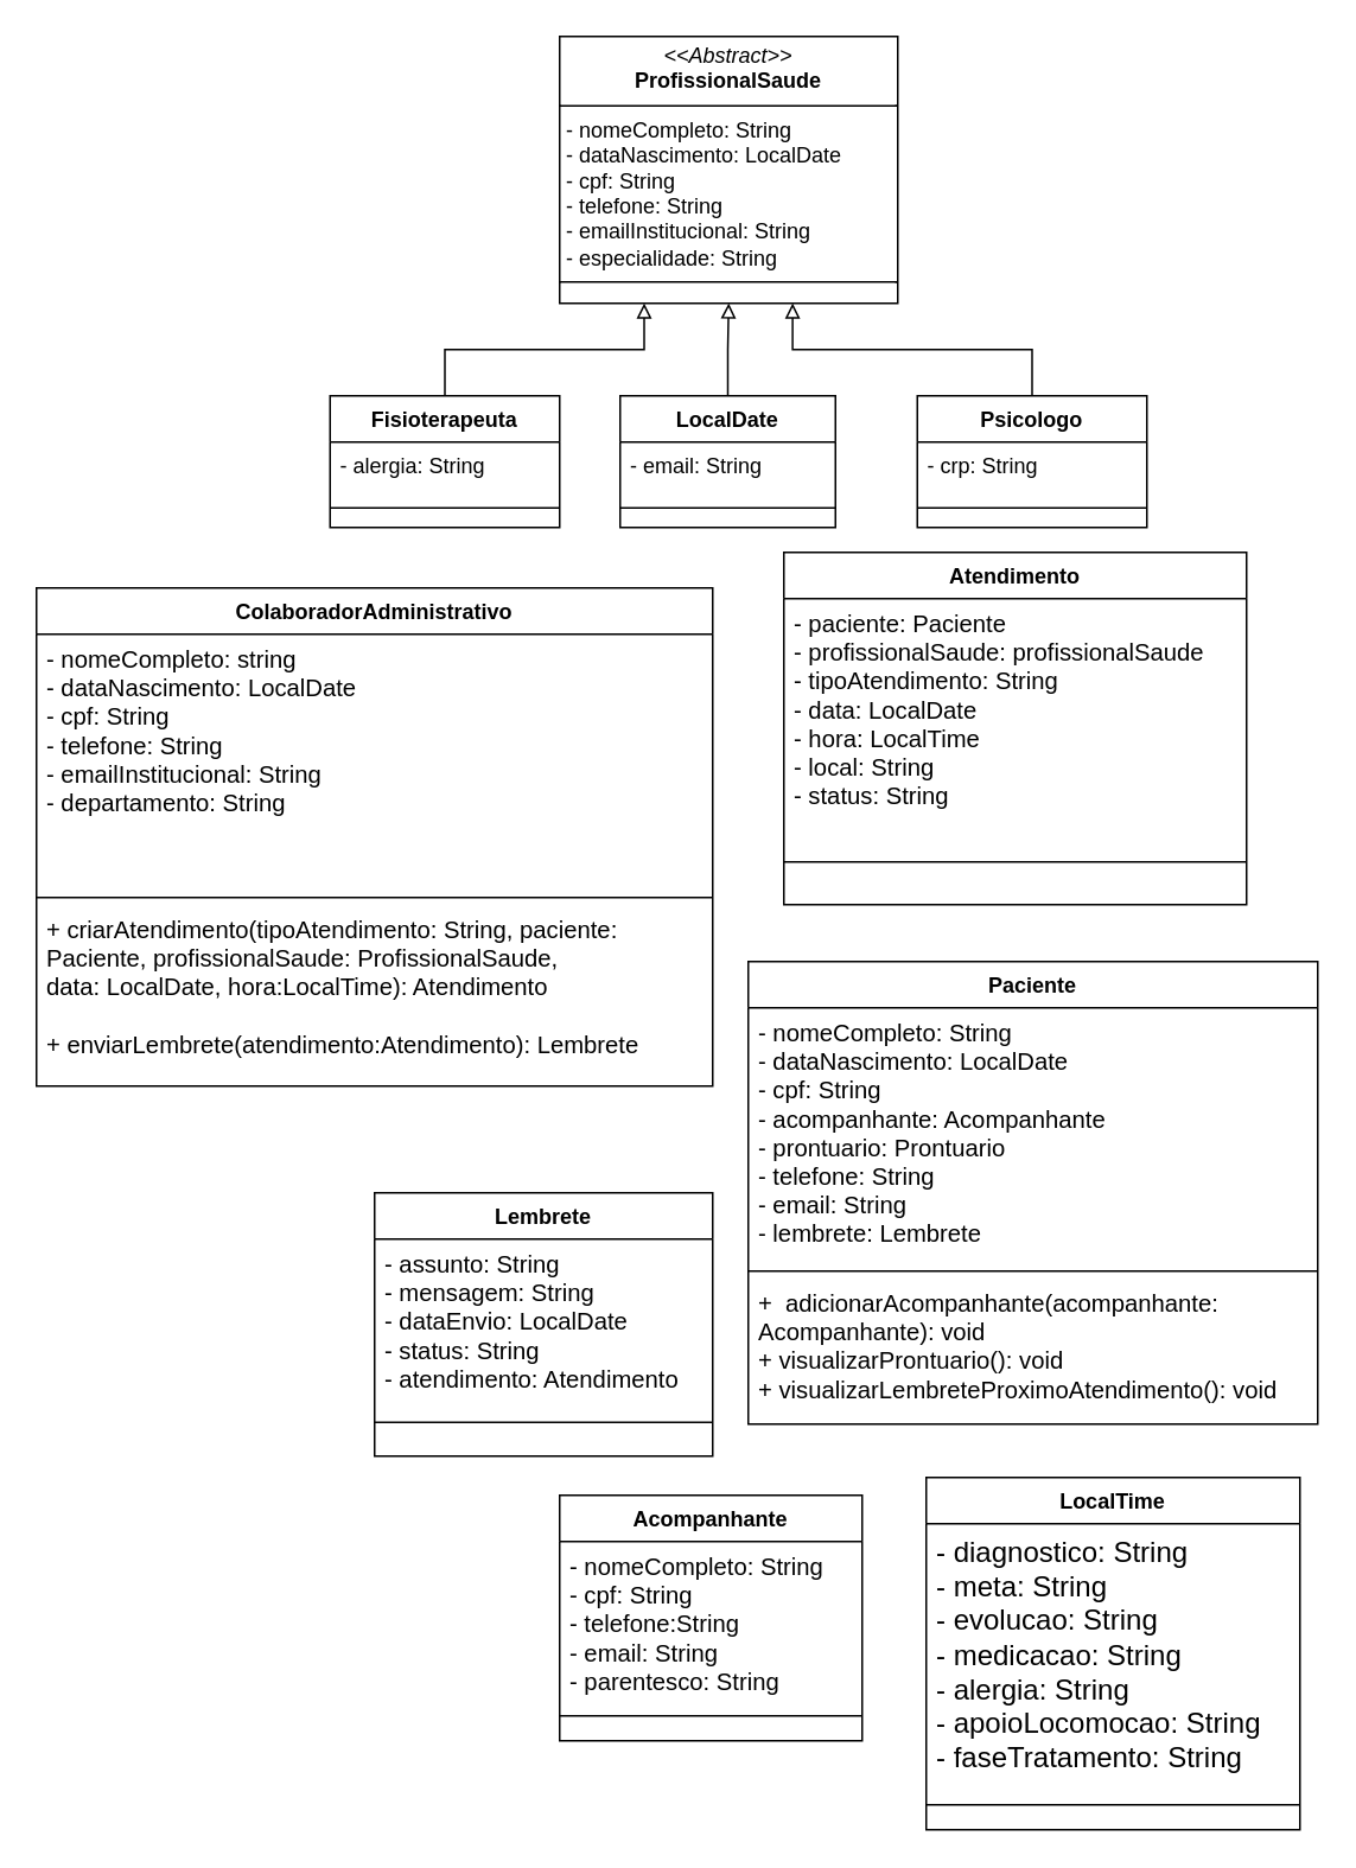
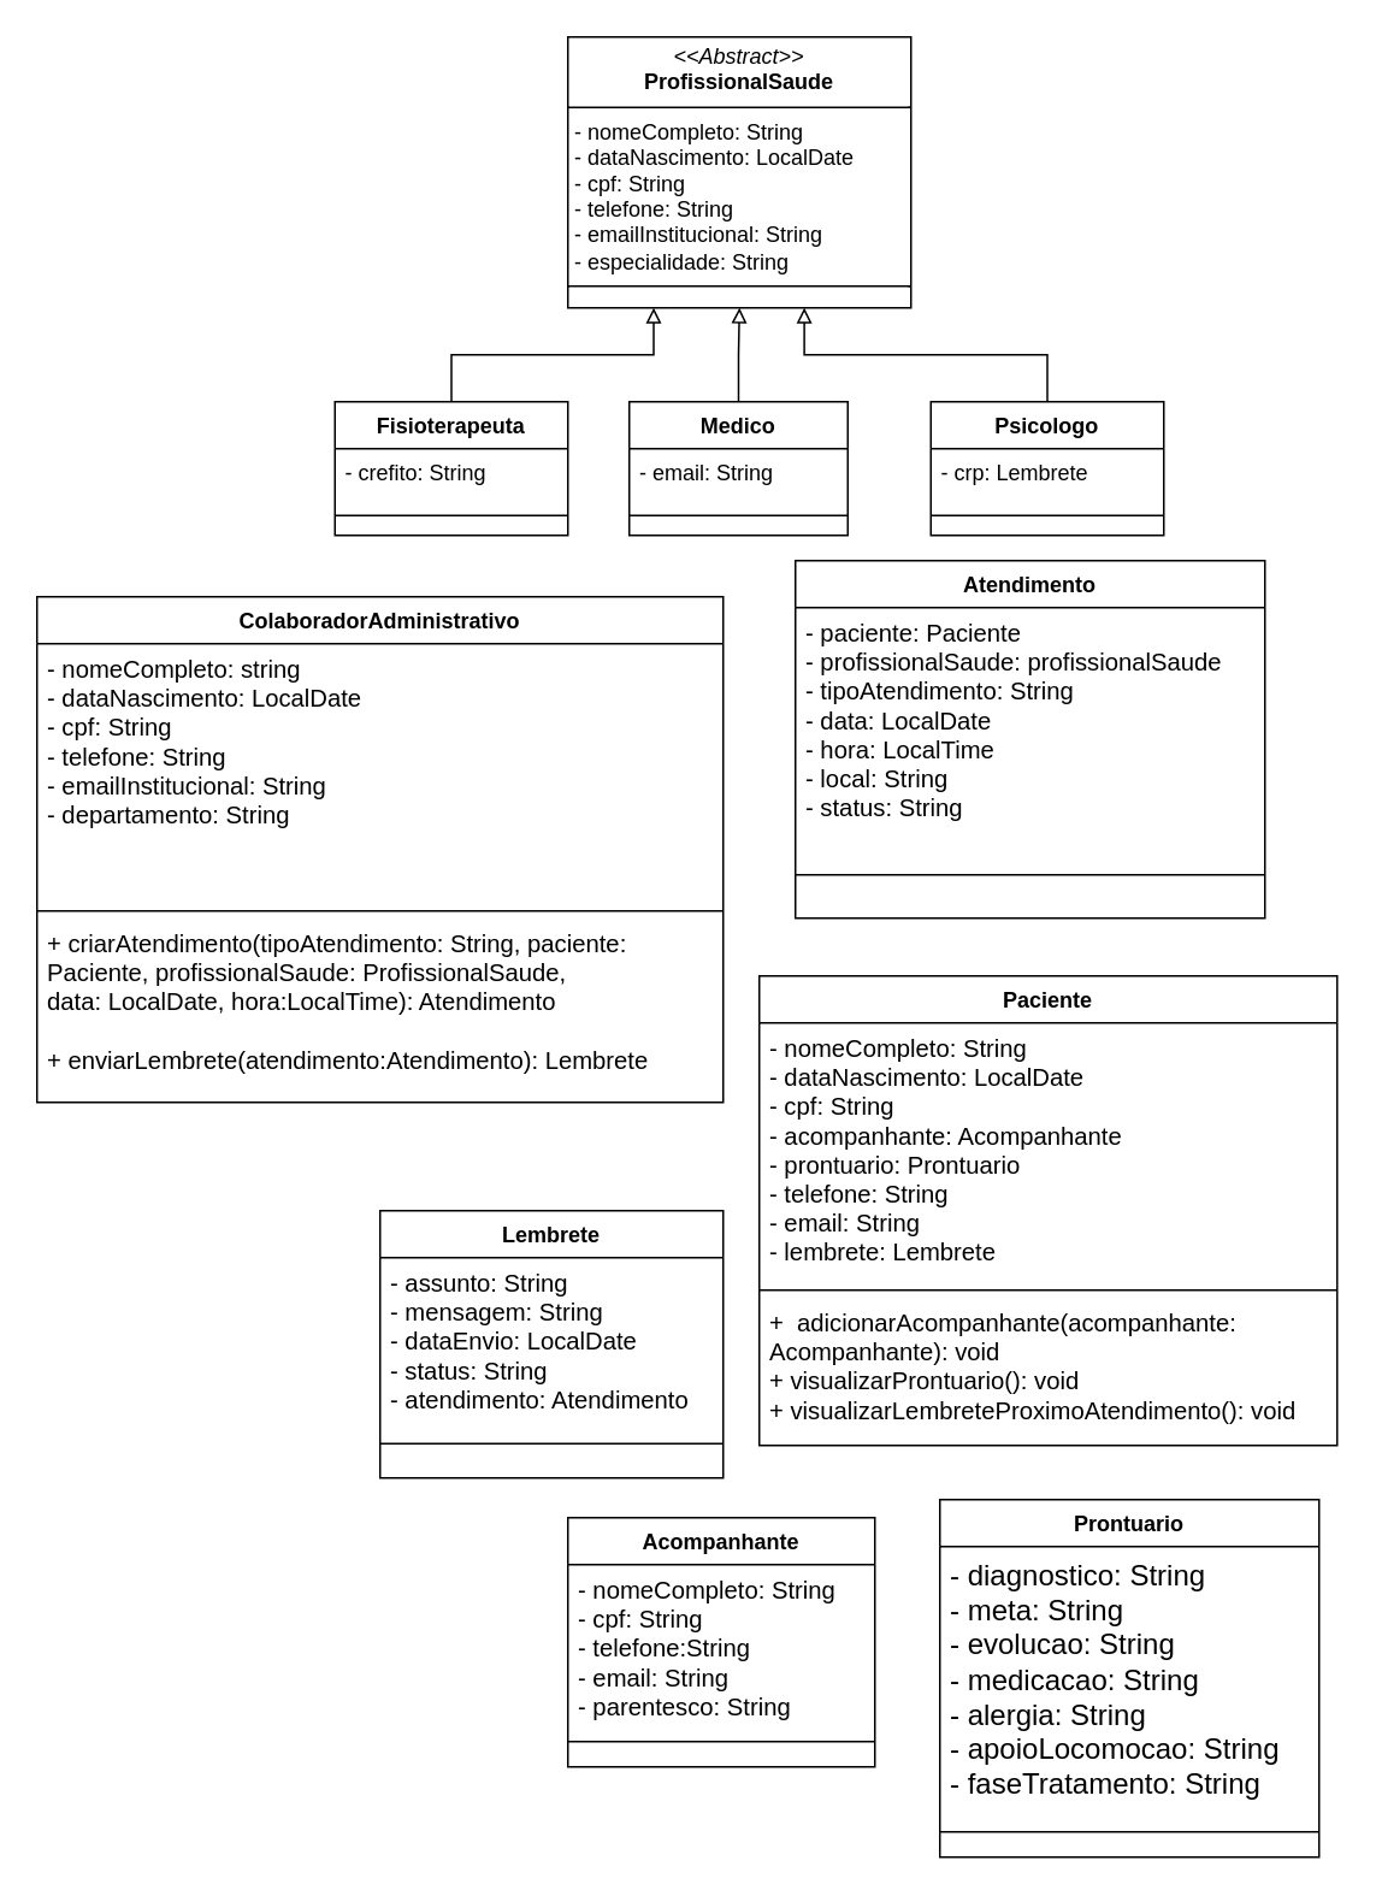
- <mxCell id="8" value="LocalDate" style="swimlane;fontStyle=1;align=center;verticalAlign=top;childLayout=stackLayout;horizontal=1;startSize=26;horizontalStack=0;resizeParent=1;resizeParentMax=0;resizeLast=0;collapsible=1;marginBottom=0;whiteSpace=wrap;html=1;" vertex="1" parent="1"><mxGeometry x="348" y="222" width="121" height="74" as="geometry"><mxRectangle x="340" y="260" width="100" height="30" as="alternateBounds" /></mxGeometry></mxCell>
+ <mxCell id="8" value="Medico" style="swimlane;fontStyle=1;align=center;verticalAlign=top;childLayout=stackLayout;horizontal=1;startSize=26;horizontalStack=0;resizeParent=1;resizeParentMax=0;resizeLast=0;collapsible=1;marginBottom=0;whiteSpace=wrap;html=1;" vertex="1" parent="1"><mxGeometry x="348" y="222" width="121" height="74" as="geometry"><mxRectangle x="340" y="260" width="100" height="30" as="alternateBounds" /></mxGeometry></mxCell>
- <mxCell id="13" value="- alergia: String" style="text;strokeColor=none;fillColor=none;align=left;verticalAlign=top;spacingLeft=4;spacingRight=4;overflow=hidden;rotatable=0;points=[[0,0.5],[1,0.5]];portConstraint=eastwest;whiteSpace=wrap;html=1;" vertex="1" parent="12"><mxGeometry y="26" width="129" height="26" as="geometry" /></mxCell>
+ <mxCell id="13" value="- crefito: String" style="text;strokeColor=none;fillColor=none;align=left;verticalAlign=top;spacingLeft=4;spacingRight=4;overflow=hidden;rotatable=0;points=[[0,0.5],[1,0.5]];portConstraint=eastwest;whiteSpace=wrap;html=1;" vertex="1" parent="12"><mxGeometry y="26" width="129" height="26" as="geometry" /></mxCell>
- <mxCell id="16" value="- crp: String" style="text;strokeColor=none;fillColor=none;align=left;verticalAlign=top;spacingLeft=4;spacingRight=4;overflow=hidden;rotatable=0;points=[[0,0.5],[1,0.5]];portConstraint=eastwest;whiteSpace=wrap;html=1;" vertex="1" parent="15"><mxGeometry y="26" width="129" height="26" as="geometry" /></mxCell>
+ <mxCell id="16" value="- crp: Lembrete" style="text;strokeColor=none;fillColor=none;align=left;verticalAlign=top;spacingLeft=4;spacingRight=4;overflow=hidden;rotatable=0;points=[[0,0.5],[1,0.5]];portConstraint=eastwest;whiteSpace=wrap;html=1;" vertex="1" parent="15"><mxGeometry y="26" width="129" height="26" as="geometry" /></mxCell>
- <mxCell id="32" value="LocalTime" style="swimlane;fontStyle=1;align=center;verticalAlign=top;childLayout=stackLayout;horizontal=1;startSize=26;horizontalStack=0;resizeParent=1;resizeParentMax=0;resizeLast=0;collapsible=1;marginBottom=0;whiteSpace=wrap;html=1;" vertex="1" parent="1"><mxGeometry x="520" y="830" width="210" height="198" as="geometry" /></mxCell>
+ <mxCell id="32" value="Prontuario" style="swimlane;fontStyle=1;align=center;verticalAlign=top;childLayout=stackLayout;horizontal=1;startSize=26;horizontalStack=0;resizeParent=1;resizeParentMax=0;resizeLast=0;collapsible=1;marginBottom=0;whiteSpace=wrap;html=1;" vertex="1" parent="1"><mxGeometry x="520" y="830" width="210" height="198" as="geometry" /></mxCell>
